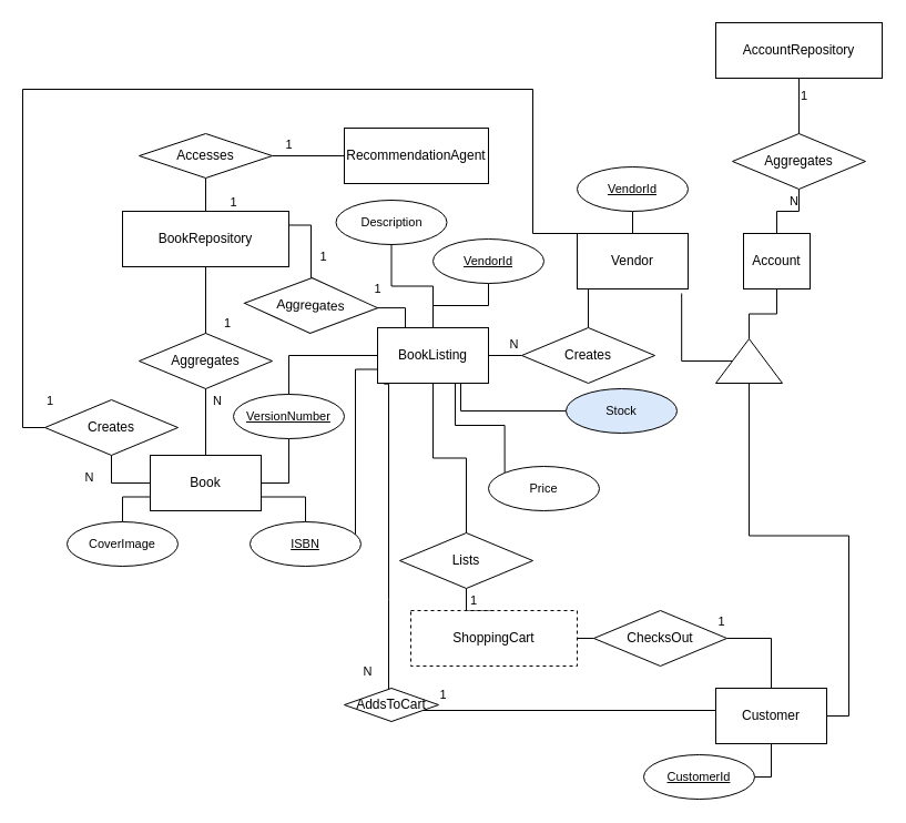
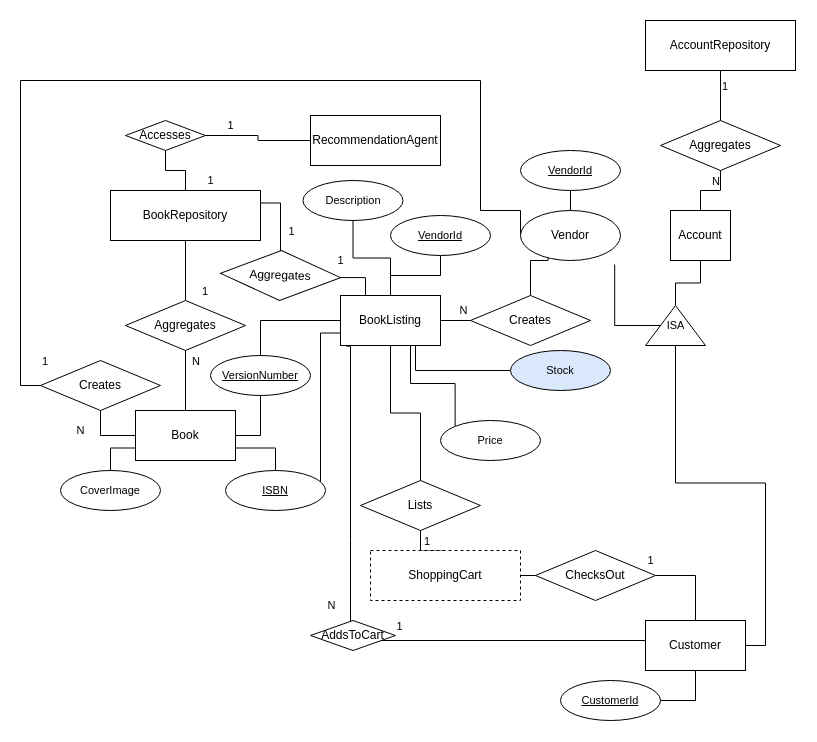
- <mxCell id="60" value="Accesses" style="shape=rhombus;html=1;dashed=0;whiteSpace=wrap;perimeter=rhombusPerimeter;" vertex="1" parent="1"><mxGeometry x="125" y="120" width="120" height="40" as="geometry" /></mxCell>
+ <mxCell id="60" value="Accesses" style="shape=rhombus;html=1;dashed=0;whiteSpace=wrap;perimeter=rhombusPerimeter;" vertex="1" parent="1"><mxGeometry x="125" y="120" width="80" height="30" as="geometry" /></mxCell>
- <mxCell id="46" value="Vendor" style="html=1;dashed=0;whiteSpace=wrap;" vertex="1" parent="1"><mxGeometry x="520" y="210" width="100" height="50" as="geometry" /></mxCell>
+ <mxCell id="46" value="Vendor" style="ellipse;html=1;dashed=0;whiteSpace=wrap;" vertex="1" parent="1"><mxGeometry x="520" y="210" width="100" height="50" as="geometry" /></mxCell>
+ <mxCell id="56" value="ISA" style="text;html=1;align=center;verticalAlign=middle;resizable=0;points=[];autosize=1;strokeColor=none;fillColor=none;fontSize=11;fontFamily=Helvetica;fontColor=default;" vertex="1" parent="1"><mxGeometry x="655" y="310" width="40" height="30" as="geometry" /></mxCell>
- <mxCell id="50" value="CustomerId" style="ellipse;whiteSpace=wrap;html=1;align=center;fontStyle=4;fontFamily=Helvetica;fontSize=11;fontColor=default;" vertex="1" parent="1"><mxGeometry x="580" y="680" width="100" height="40" as="geometry" /></mxCell>
+ <mxCell id="50" value="CustomerId" style="ellipse;whiteSpace=wrap;html=1;align=center;fontStyle=4;fontFamily=Helvetica;fontSize=11;fontColor=default;" vertex="1" parent="1"><mxGeometry x="560" y="680" width="100" height="40" as="geometry" /></mxCell>
